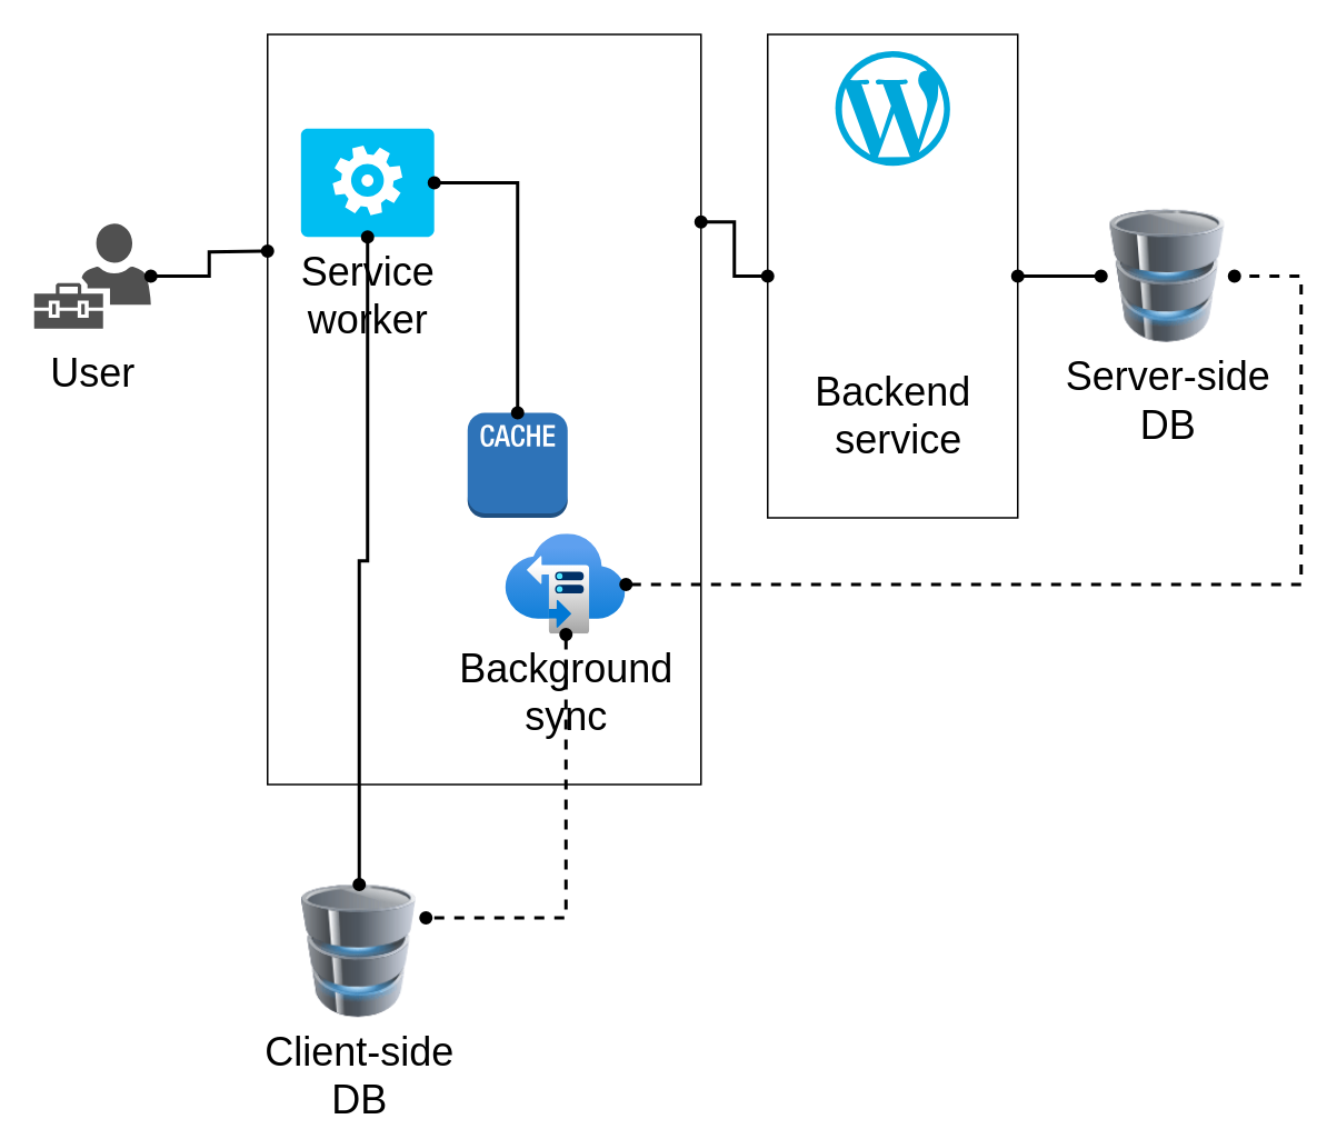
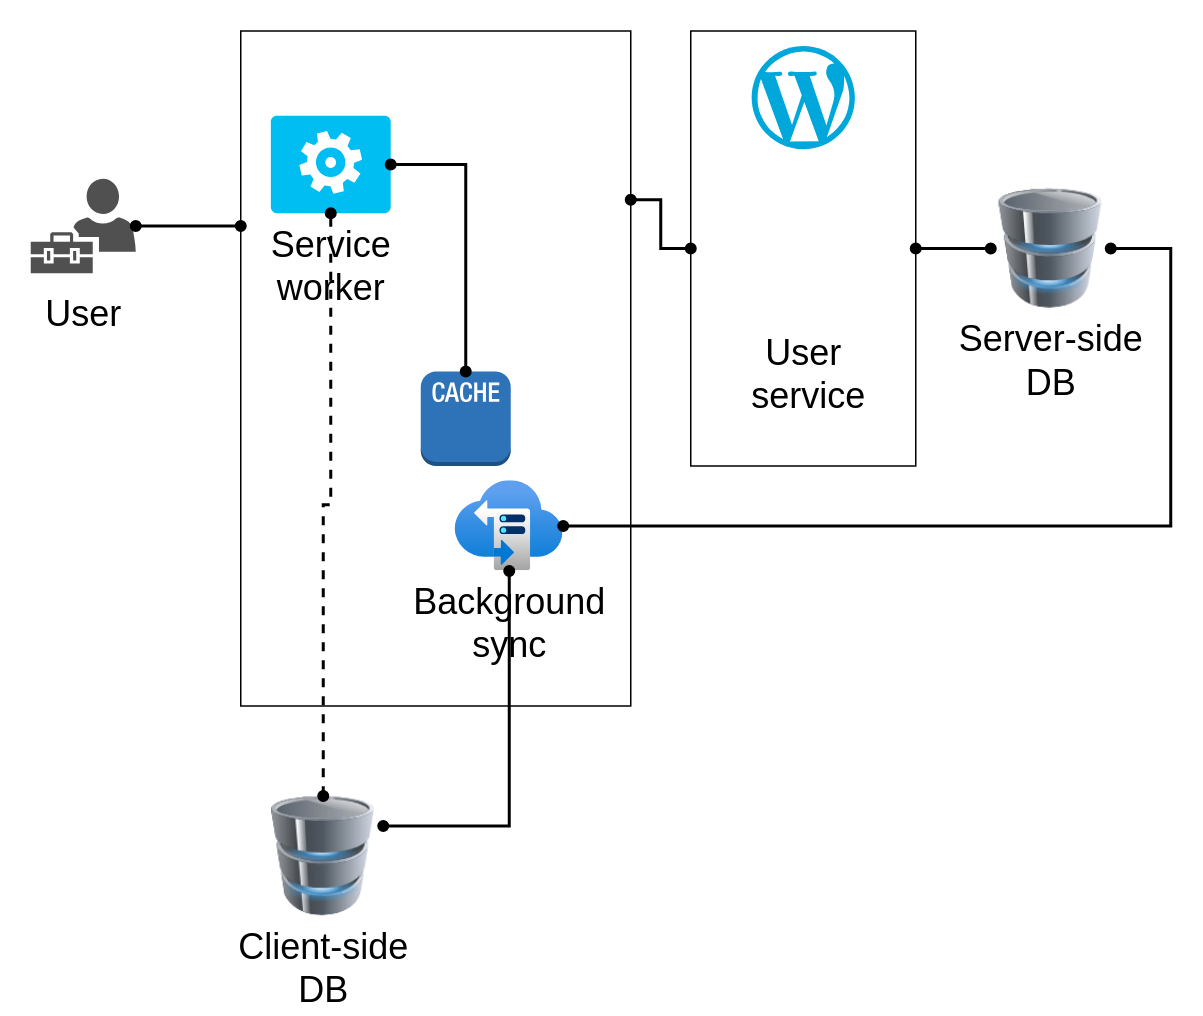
- <mxCell id="7" value="&lt;font style=&quot;font-size: 24px;&quot;&gt;User&lt;/font&gt;" style="sketch=0;pointerEvents=1;shadow=0;dashed=0;html=1;strokeColor=none;labelPosition=center;verticalLabelPosition=bottom;verticalAlign=top;align=center;fillColor=#505050;shape=mxgraph.mscae.intune.user_management;fontSize=30;" parent="1" vertex="1"><mxGeometry x="20" y="133.5" width="70" height="63" as="geometry" /></mxCell>
+ <mxCell id="7" value="&lt;font style=&quot;font-size: 24px;&quot;&gt;User&lt;/font&gt;" style="sketch=0;pointerEvents=1;shadow=0;dashed=0;html=1;strokeColor=none;labelPosition=center;verticalLabelPosition=bottom;verticalAlign=top;align=center;fillColor=#505050;shape=mxgraph.mscae.intune.user_management;fontSize=30;" parent="1" vertex="1"><mxGeometry x="20" y="118.5" width="70" height="63" as="geometry" /></mxCell>
- <mxCell id="6" value="&lt;p style=&quot;line-height: 0.9; font-size: 24px;&quot;&gt;&lt;/p&gt;&lt;div style=&quot;font-size: 24px;&quot;&gt;&lt;font style=&quot;font-size: 24px;&quot;&gt;Backend&lt;/font&gt;&lt;/div&gt;&lt;div style=&quot;font-size: 24px;&quot;&gt;&lt;font style=&quot;font-size: 24px;&quot;&gt;&amp;nbsp;service&lt;/font&gt;&lt;/div&gt;&lt;p style=&quot;font-size: 24px;&quot;&gt;&lt;/p&gt;" style="shape=image;html=1;verticalAlign=top;verticalLabelPosition=bottom;labelBackgroundColor=#ffffff;imageAspect=0;aspect=fixed;image=https://cdn3.iconfinder.com/data/icons/essential-pack/32/57-File_Format-Php-128.png;fontSize=40;" parent="1" vertex="1"><mxGeometry x="495" y="110" width="80" height="80" as="geometry" /></mxCell>
+ <mxCell id="6" value="&lt;p style=&quot;line-height: 0.9; font-size: 24px;&quot;&gt;&lt;/p&gt;&lt;div style=&quot;font-size: 24px;&quot;&gt;&lt;font style=&quot;font-size: 24px;&quot;&gt;User&lt;/font&gt;&lt;/div&gt;&lt;div style=&quot;font-size: 24px;&quot;&gt;&lt;font style=&quot;font-size: 24px;&quot;&gt;&amp;nbsp;service&lt;/font&gt;&lt;/div&gt;&lt;p style=&quot;font-size: 24px;&quot;&gt;&lt;/p&gt;" style="shape=image;html=1;verticalAlign=top;verticalLabelPosition=bottom;labelBackgroundColor=#ffffff;imageAspect=0;aspect=fixed;image=https://cdn3.iconfinder.com/data/icons/essential-pack/32/57-File_Format-Php-128.png;fontSize=40;" parent="1" vertex="1"><mxGeometry x="495" y="110" width="80" height="80" as="geometry" /></mxCell>
- <mxCell id="18" style="edgeStyle=orthogonalEdgeStyle;rounded=0;orthogonalLoop=1;jettySize=auto;html=1;exitX=0.5;exitY=1;exitDx=0;exitDy=0;exitPerimeter=0;entryX=0.5;entryY=0;entryDx=0;entryDy=0;fontSize=24;endArrow=oval;endFill=1;strokeWidth=2;startArrow=oval;startFill=1;" edge="1" parent="1" source="8" target="9"><mxGeometry relative="1" as="geometry" /></mxCell>
+ <mxCell id="18" style="edgeStyle=orthogonalEdgeStyle;rounded=0;orthogonalLoop=1;jettySize=auto;html=1;exitX=0.5;exitY=1;exitDx=0;exitDy=0;exitPerimeter=0;entryX=0.5;entryY=0;entryDx=0;entryDy=0;fontSize=24;endArrow=oval;endFill=1;strokeWidth=2;startArrow=oval;startFill=1;dashed=1;" edge="1" parent="1" source="8" target="9"><mxGeometry relative="1" as="geometry" /></mxCell>
- <mxCell id="15" style="edgeStyle=orthogonalEdgeStyle;rounded=0;orthogonalLoop=1;jettySize=auto;html=1;entryX=1;entryY=0.5;entryDx=0;entryDy=0;fontSize=30;startArrow=oval;startFill=1;endArrow=oval;endFill=1;strokeWidth=2;dashed=1;" parent="1" source="13" target="4" edge="1"><mxGeometry relative="1" as="geometry"><Array as="points"><mxPoint x="780" y="350" /><mxPoint x="780" y="165" /></Array></mxGeometry></mxCell>
+ <mxCell id="15" style="edgeStyle=orthogonalEdgeStyle;rounded=0;orthogonalLoop=1;jettySize=auto;html=1;entryX=1;entryY=0.5;entryDx=0;entryDy=0;fontSize=30;startArrow=oval;startFill=1;endArrow=oval;endFill=1;strokeWidth=2;" parent="1" source="13" target="4" edge="1"><mxGeometry relative="1" as="geometry"><Array as="points"><mxPoint x="780" y="350" /><mxPoint x="780" y="165" /></Array></mxGeometry></mxCell>
- <mxCell id="14" style="edgeStyle=orthogonalEdgeStyle;rounded=0;orthogonalLoop=1;jettySize=auto;html=1;fontSize=30;startArrow=oval;startFill=1;endArrow=oval;endFill=1;strokeWidth=2;dashed=1;" parent="1" source="13" target="9" edge="1"><mxGeometry relative="1" as="geometry"><mxPoint x="280" y="560" as="targetPoint" /><Array as="points"><mxPoint x="339" y="550" /></Array></mxGeometry></mxCell>
+ <mxCell id="14" style="edgeStyle=orthogonalEdgeStyle;rounded=0;orthogonalLoop=1;jettySize=auto;html=1;fontSize=30;startArrow=oval;startFill=1;endArrow=oval;endFill=1;strokeWidth=2;" parent="1" source="13" target="9" edge="1"><mxGeometry relative="1" as="geometry"><mxPoint x="280" y="560" as="targetPoint" /><Array as="points"><mxPoint x="339" y="550" /></Array></mxGeometry></mxCell>
